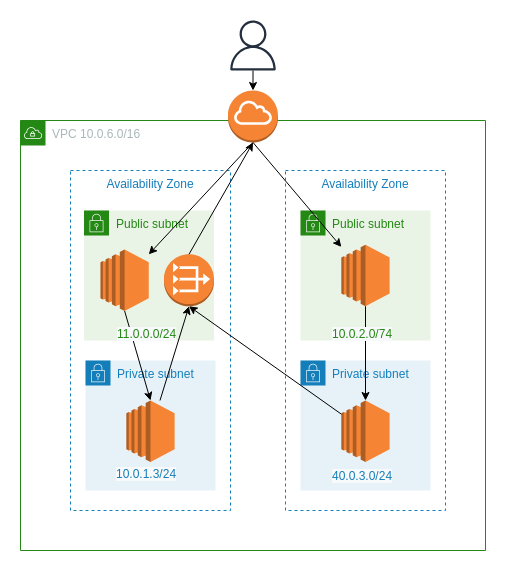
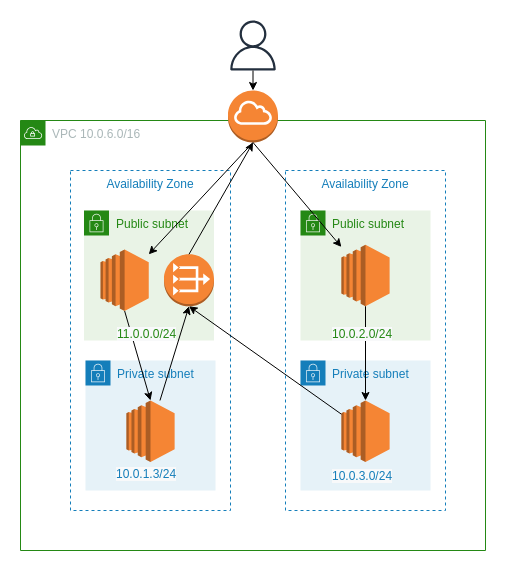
- <mxCell id="25" value="&lt;span style=&quot;color: rgb(36 , 136 , 20) ; font-family: &amp;#34;helvetica&amp;#34; ; font-size: 12px ; font-style: normal ; font-weight: 400 ; letter-spacing: normal ; text-align: left ; text-indent: 0px ; text-transform: none ; word-spacing: 0px ; background-color: rgb(248 , 249 , 250) ; display: inline ; float: none&quot;&gt;10.0.2.0/74&lt;br&gt;&lt;/span&gt;" style="text;whiteSpace=wrap;html=1;" parent="1" vertex="1"><mxGeometry x="330" y="320" width="100" height="30" as="geometry" /></mxCell>
+ <mxCell id="25" value="&lt;span style=&quot;color: rgb(36 , 136 , 20) ; font-family: &amp;#34;helvetica&amp;#34; ; font-size: 12px ; font-style: normal ; font-weight: 400 ; letter-spacing: normal ; text-align: left ; text-indent: 0px ; text-transform: none ; word-spacing: 0px ; background-color: rgb(248 , 249 , 250) ; display: inline ; float: none&quot;&gt;10.0.2.0/24&lt;br&gt;&lt;/span&gt;" style="text;whiteSpace=wrap;html=1;" parent="1" vertex="1"><mxGeometry x="330" y="320" width="100" height="30" as="geometry" /></mxCell>
- <mxCell id="26" value="&lt;span style=&quot;color: rgb(20 , 126 , 186) ; font-family: &amp;#34;helvetica&amp;#34; ; font-size: 12px ; font-style: normal ; font-weight: 400 ; letter-spacing: normal ; text-align: left ; text-indent: 0px ; text-transform: none ; word-spacing: 0px ; background-color: rgb(248 , 249 , 250) ; display: inline ; float: none&quot;&gt;40.0.3.0/24&lt;/span&gt;" style="text;whiteSpace=wrap;html=1;" parent="1" vertex="1"><mxGeometry x="330" y="461.5" width="100" height="30" as="geometry" /></mxCell>
+ <mxCell id="26" value="&lt;span style=&quot;color: rgb(20 , 126 , 186) ; font-family: &amp;#34;helvetica&amp;#34; ; font-size: 12px ; font-style: normal ; font-weight: 400 ; letter-spacing: normal ; text-align: left ; text-indent: 0px ; text-transform: none ; word-spacing: 0px ; background-color: rgb(248 , 249 , 250) ; display: inline ; float: none&quot;&gt;10.0.3.0/24&lt;/span&gt;" style="text;whiteSpace=wrap;html=1;" parent="1" vertex="1"><mxGeometry x="330" y="461.5" width="100" height="30" as="geometry" /></mxCell>
